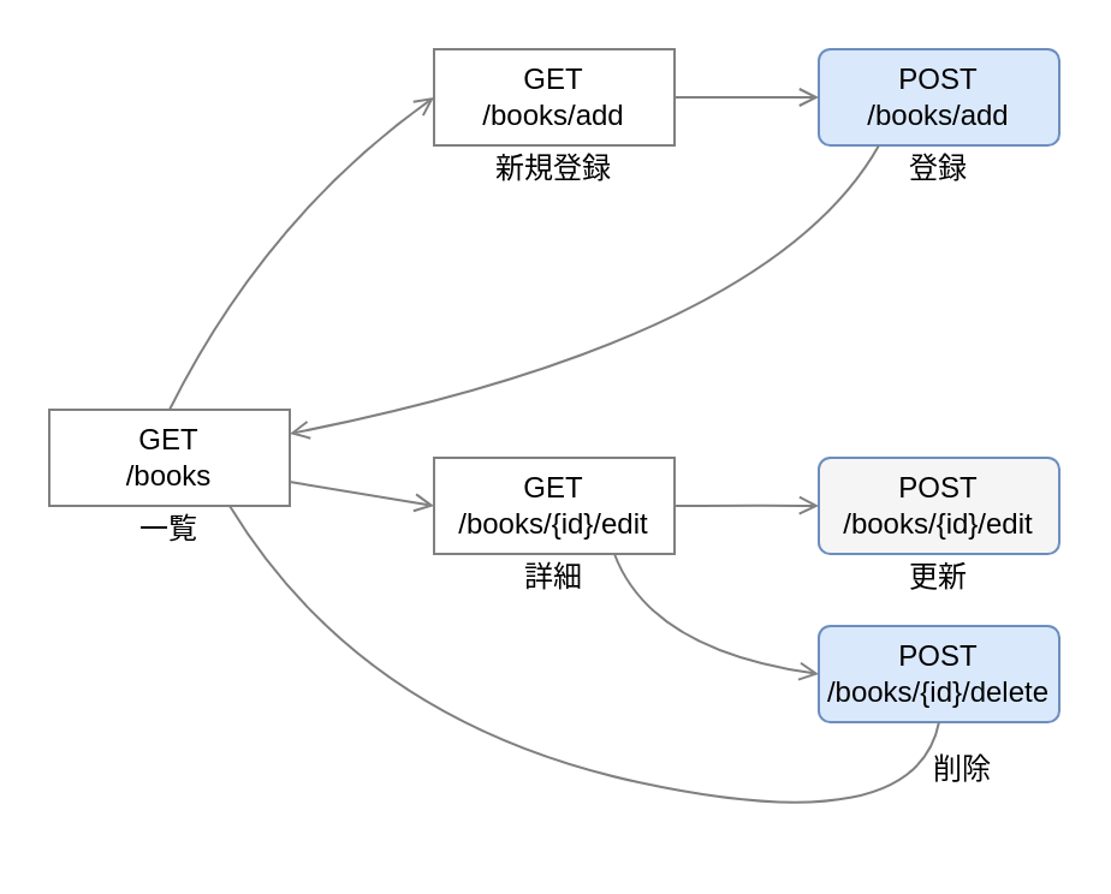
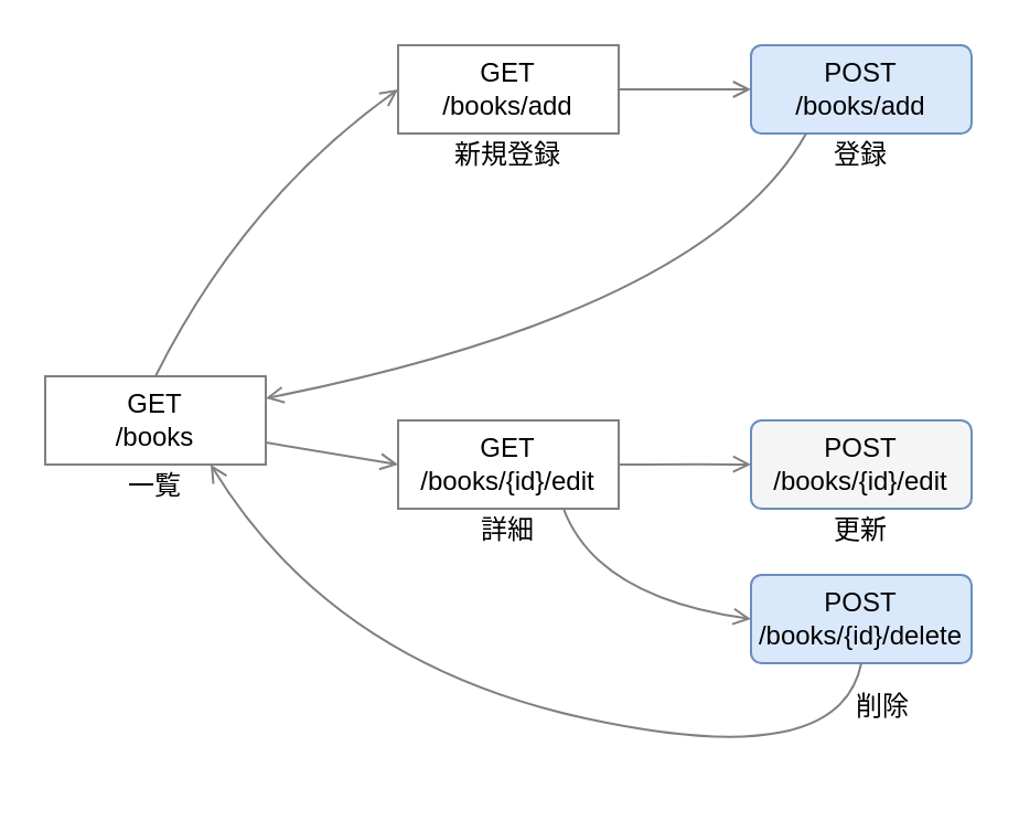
- <mxCell id="13" value="" style="curved=1;endArrow=none;html=1;strokeColor=#808080;entryX=0.75;entryY=1;entryDx=0;entryDy=0;endFill=0;exitX=0.5;exitY=1;exitDx=0;exitDy=0;" parent="1" source="7" target="2" edge="1"><mxGeometry width="50" height="50" relative="1" as="geometry"><mxPoint x="450" y="210" as="sourcePoint" /><mxPoint x="80" y="220" as="targetPoint" /><Array as="points"><mxPoint x="380" y="350" /><mxPoint x="150" y="300" /></Array></mxGeometry></mxCell>
+ <mxCell id="13" value="" style="curved=1;endArrow=open;html=1;strokeColor=#808080;entryX=0.75;entryY=1;entryDx=0;entryDy=0;endFill=0;exitX=0.5;exitY=1;exitDx=0;exitDy=0;" parent="1" source="7" target="2" edge="1"><mxGeometry width="50" height="50" relative="1" as="geometry"><mxPoint x="450" y="210" as="sourcePoint" /><mxPoint x="80" y="220" as="targetPoint" /><Array as="points"><mxPoint x="380" y="350" /><mxPoint x="150" y="300" /></Array></mxGeometry></mxCell>
